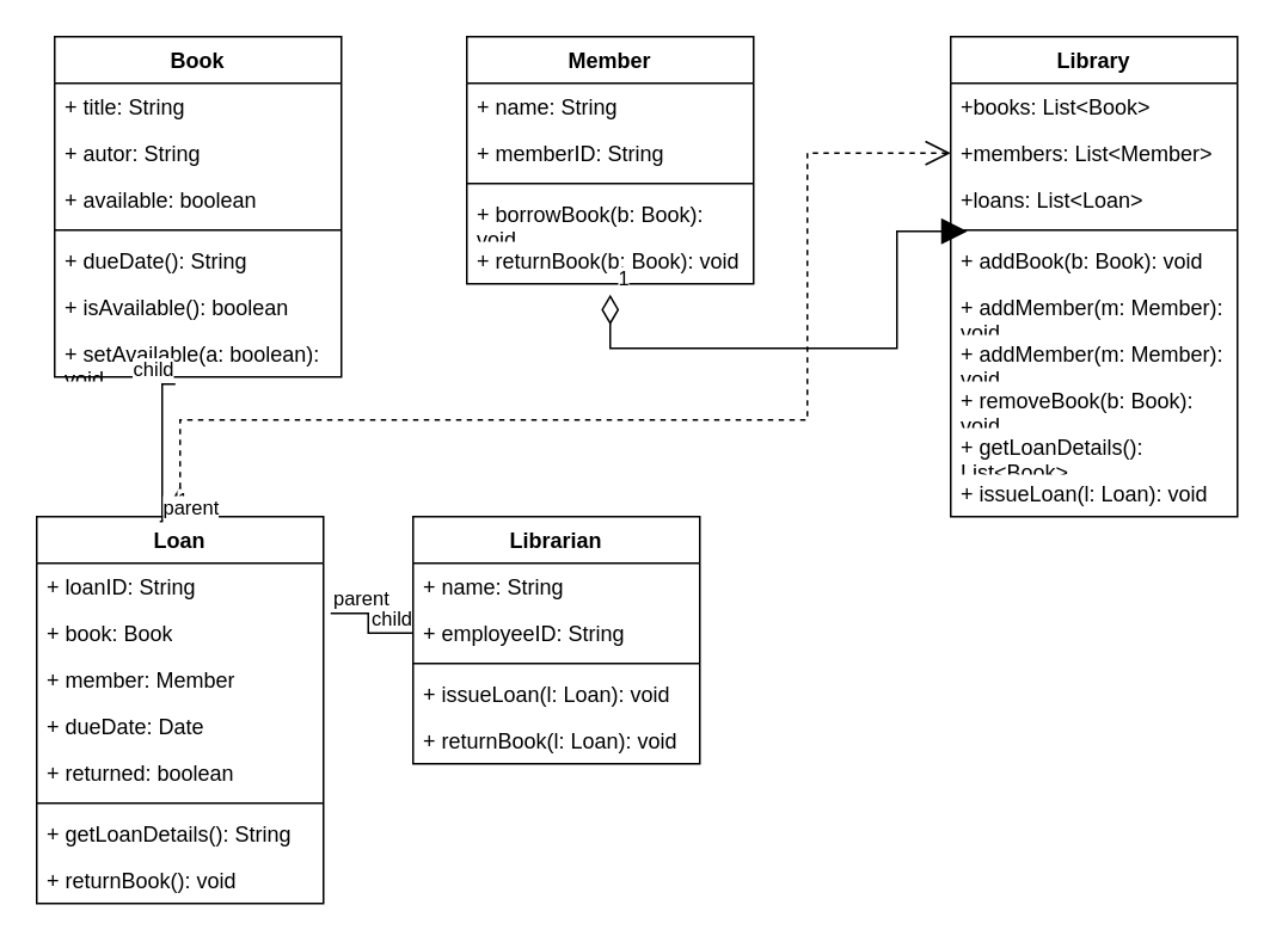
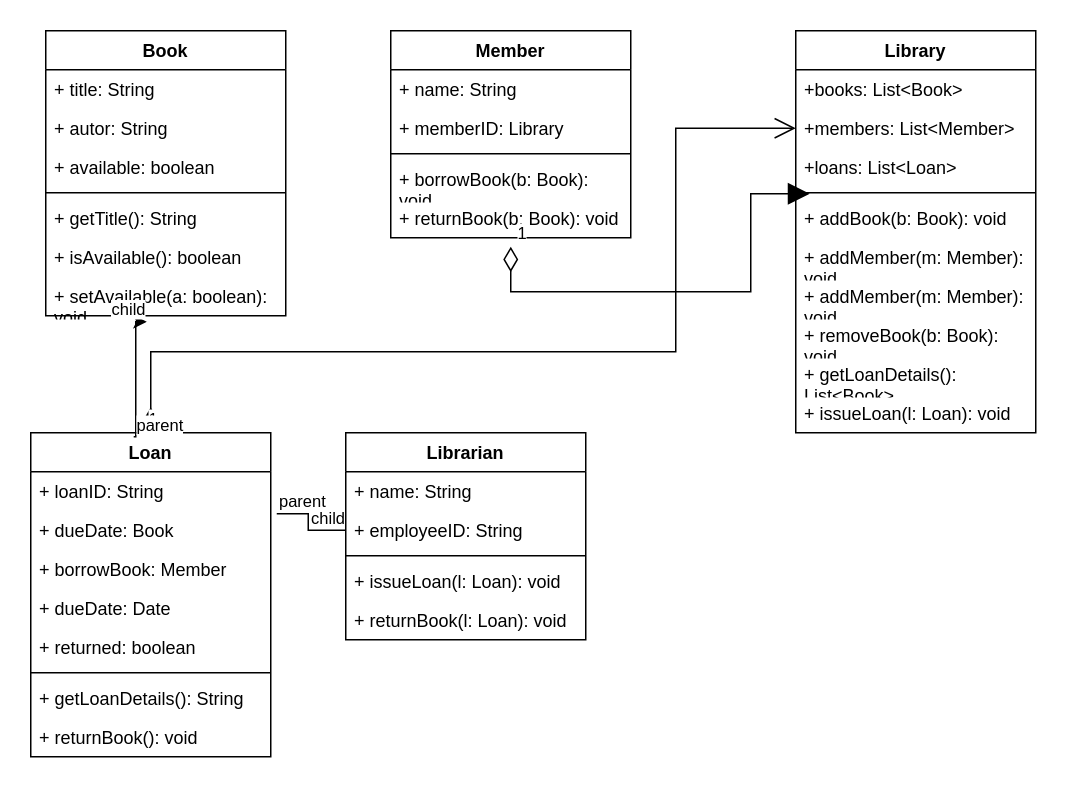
- <mxCell id="12" value="+&amp;nbsp;memberID: String" style="text;strokeColor=none;fillColor=none;align=left;verticalAlign=top;spacingLeft=4;spacingRight=4;overflow=hidden;rotatable=0;points=[[0,0.5],[1,0.5]];portConstraint=eastwest;whiteSpace=wrap;html=1;" vertex="1" parent="10"><mxGeometry y="52" width="160" height="26" as="geometry" /></mxCell>
+ <mxCell id="12" value="+&amp;nbsp;memberID: Library" style="text;strokeColor=none;fillColor=none;align=left;verticalAlign=top;spacingLeft=4;spacingRight=4;overflow=hidden;rotatable=0;points=[[0,0.5],[1,0.5]];portConstraint=eastwest;whiteSpace=wrap;html=1;" vertex="1" parent="10"><mxGeometry y="52" width="160" height="26" as="geometry" /></mxCell>
- <mxCell id="7" value="+ dueDate(): String" style="text;strokeColor=none;fillColor=none;align=left;verticalAlign=top;spacingLeft=4;spacingRight=4;overflow=hidden;rotatable=0;points=[[0,0.5],[1,0.5]];portConstraint=eastwest;whiteSpace=wrap;html=1;" vertex="1" parent="2"><mxGeometry y="112" width="160" height="26" as="geometry" /></mxCell>
+ <mxCell id="7" value="+ getTitle(): String" style="text;strokeColor=none;fillColor=none;align=left;verticalAlign=top;spacingLeft=4;spacingRight=4;overflow=hidden;rotatable=0;points=[[0,0.5],[1,0.5]];portConstraint=eastwest;whiteSpace=wrap;html=1;" vertex="1" parent="2"><mxGeometry y="112" width="160" height="26" as="geometry" /></mxCell>
- <mxCell id="44" value="" style="endArrow=none;html=1;edgeStyle=orthogonalEdgeStyle;rounded=0;exitX=0.429;exitY=0.012;exitDx=0;exitDy=0;exitPerimeter=0;entryX=0.421;entryY=1.154;entryDx=0;entryDy=0;entryPerimeter=0;" edge="1" parent="1" source="27" target="9"><mxGeometry relative="1" as="geometry"><mxPoint x="270" y="204" as="sourcePoint" /><mxPoint x="430" y="204" as="targetPoint" /><Array as="points"><mxPoint x="90" y="291" /><mxPoint x="90" y="214" /></Array></mxGeometry></mxCell>
+ <mxCell id="44" value="" style="endArrow=classic;html=1;edgeStyle=orthogonalEdgeStyle;rounded=0;exitX=0.429;exitY=0.012;exitDx=0;exitDy=0;exitPerimeter=0;entryX=0.421;entryY=1.154;entryDx=0;entryDy=0;entryPerimeter=0;" edge="1" parent="1" source="27" target="9"><mxGeometry relative="1" as="geometry"><mxPoint x="270" y="204" as="sourcePoint" /><mxPoint x="430" y="204" as="targetPoint" /><Array as="points"><mxPoint x="90" y="291" /><mxPoint x="90" y="214" /></Array></mxGeometry></mxCell>
- <mxCell id="43" value="1" style="endArrow=open;html=1;endSize=12;startArrow=diamondThin;startSize=14;startFill=1;edgeStyle=orthogonalEdgeStyle;align=left;verticalAlign=bottom;rounded=0;exitX=0.5;exitY=0;exitDx=0;exitDy=0;entryX=0;entryY=0.5;entryDx=0;entryDy=0;dashed=1;" edge="1" parent="1" source="27" target="18"><mxGeometry x="-1" y="3" relative="1" as="geometry"><mxPoint x="270" y="204" as="sourcePoint" /><mxPoint x="430" y="204" as="targetPoint" /><Array as="points"><mxPoint x="100" y="234" /><mxPoint x="450" y="234" /><mxPoint x="450" y="85" /></Array></mxGeometry></mxCell>
+ <mxCell id="43" value="1" style="endArrow=open;html=1;endSize=12;startArrow=diamondThin;startSize=14;startFill=1;edgeStyle=orthogonalEdgeStyle;align=left;verticalAlign=bottom;rounded=0;exitX=0.5;exitY=0;exitDx=0;exitDy=0;entryX=0;entryY=0.5;entryDx=0;entryDy=0;" edge="1" parent="1" source="27" target="18"><mxGeometry x="-1" y="3" relative="1" as="geometry"><mxPoint x="270" y="204" as="sourcePoint" /><mxPoint x="430" y="204" as="targetPoint" /><Array as="points"><mxPoint x="100" y="234" /><mxPoint x="450" y="234" /><mxPoint x="450" y="85" /></Array></mxGeometry></mxCell>
- <mxCell id="29" value="+ book: Book " style="text;strokeColor=none;fillColor=none;align=left;verticalAlign=top;spacingLeft=4;spacingRight=4;overflow=hidden;rotatable=0;points=[[0,0.5],[1,0.5]];portConstraint=eastwest;whiteSpace=wrap;html=1;" vertex="1" parent="27"><mxGeometry y="52" width="160" height="26" as="geometry" /></mxCell>
+ <mxCell id="29" value="+ dueDate: Book " style="text;strokeColor=none;fillColor=none;align=left;verticalAlign=top;spacingLeft=4;spacingRight=4;overflow=hidden;rotatable=0;points=[[0,0.5],[1,0.5]];portConstraint=eastwest;whiteSpace=wrap;html=1;" vertex="1" parent="27"><mxGeometry y="52" width="160" height="26" as="geometry" /></mxCell>
- <mxCell id="30" value="+&amp;nbsp;member: Member " style="text;strokeColor=none;fillColor=none;align=left;verticalAlign=top;spacingLeft=4;spacingRight=4;overflow=hidden;rotatable=0;points=[[0,0.5],[1,0.5]];portConstraint=eastwest;whiteSpace=wrap;html=1;" vertex="1" parent="27"><mxGeometry y="78" width="160" height="26" as="geometry" /></mxCell>
+ <mxCell id="30" value="+&amp;nbsp;borrowBook: Member " style="text;strokeColor=none;fillColor=none;align=left;verticalAlign=top;spacingLeft=4;spacingRight=4;overflow=hidden;rotatable=0;points=[[0,0.5],[1,0.5]];portConstraint=eastwest;whiteSpace=wrap;html=1;" vertex="1" parent="27"><mxGeometry y="78" width="160" height="26" as="geometry" /></mxCell>
